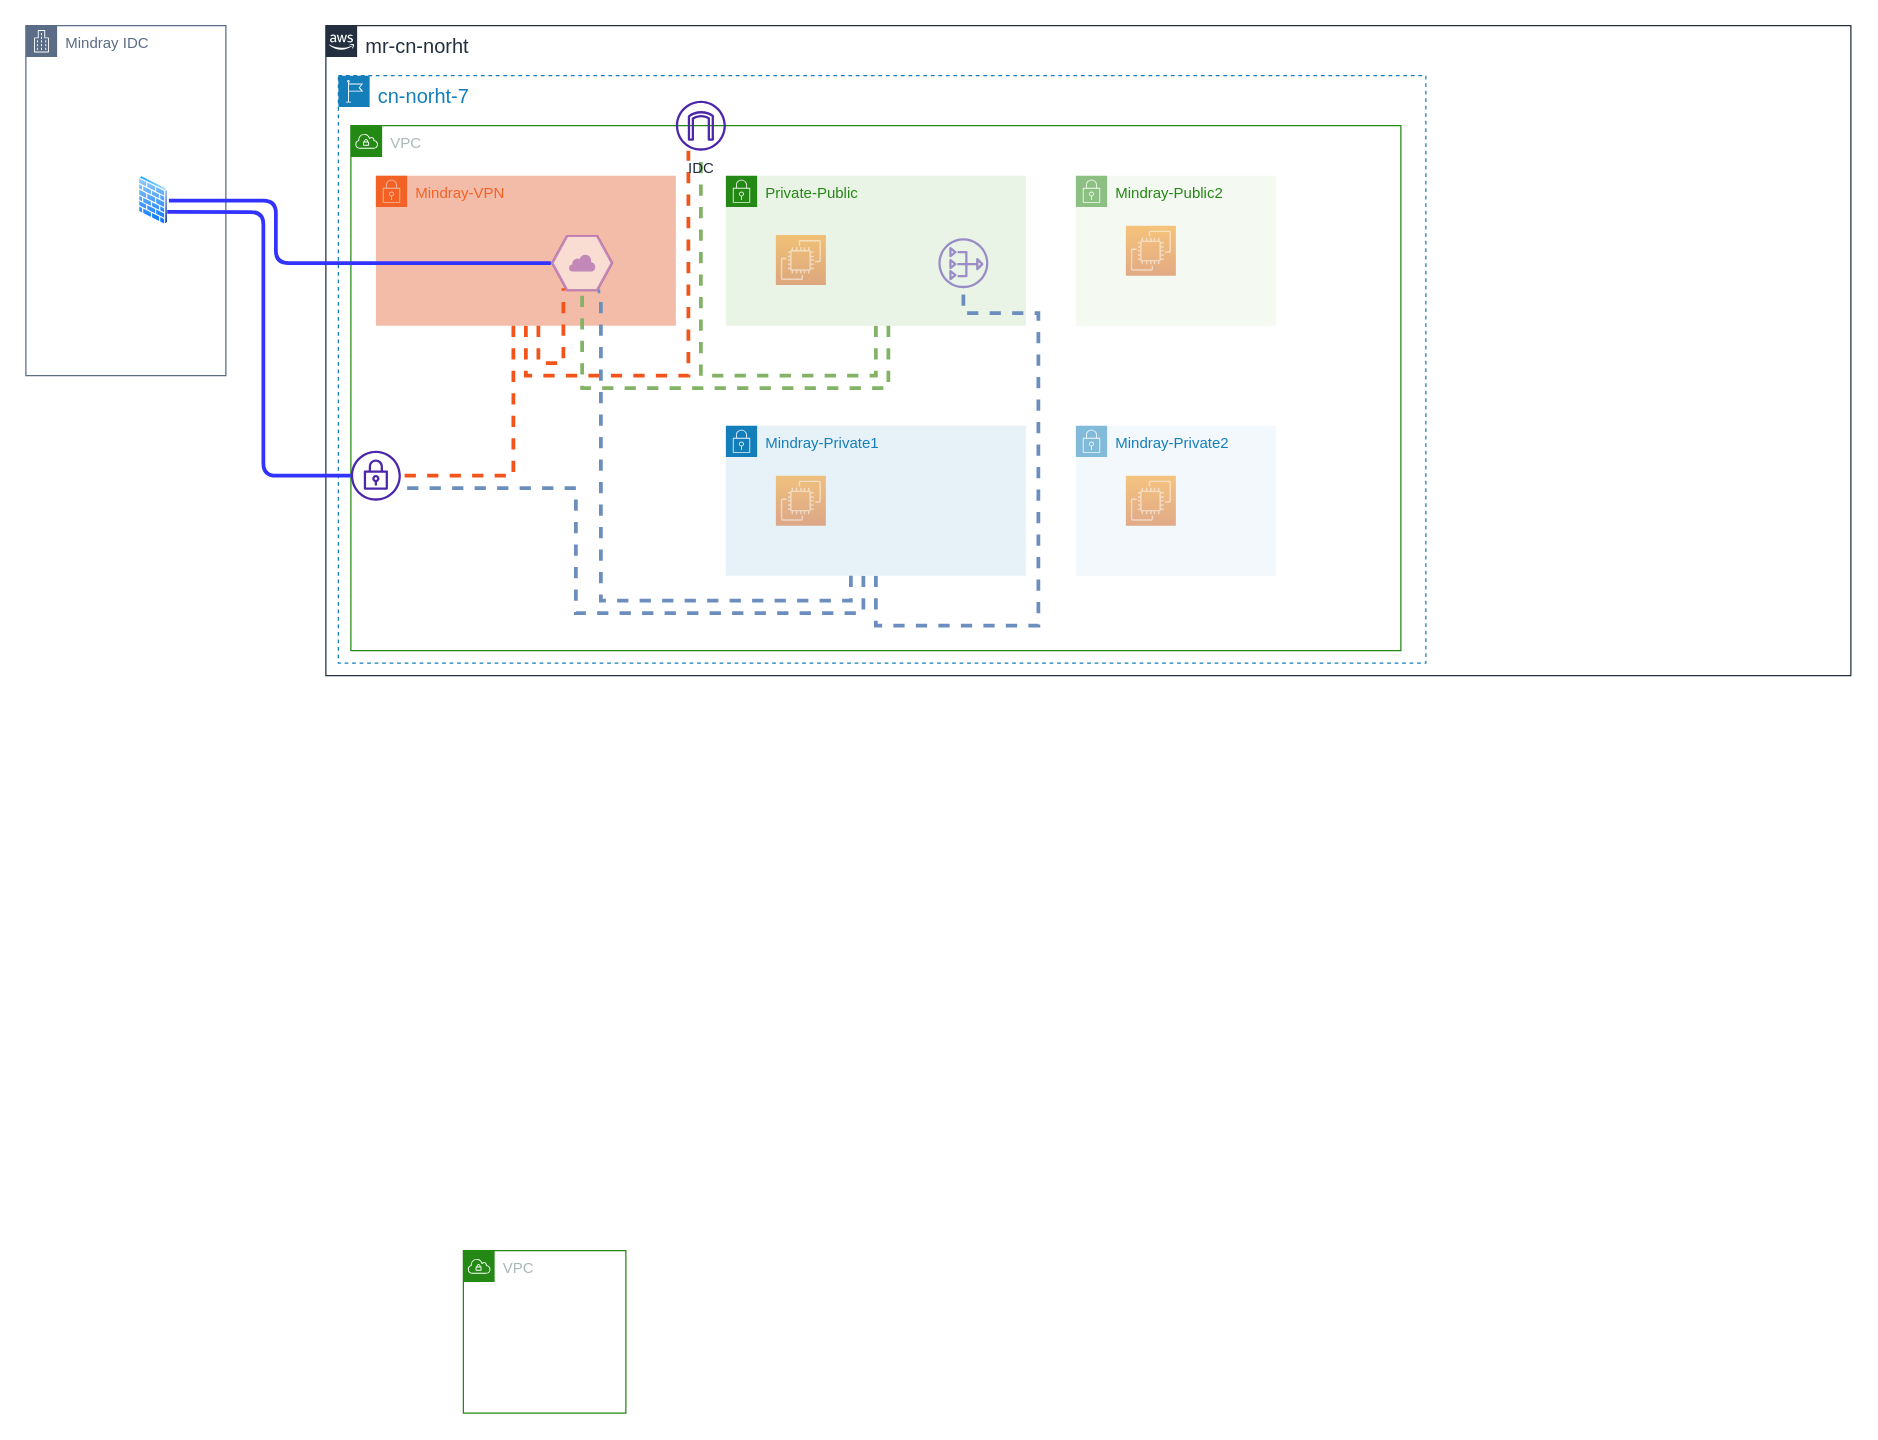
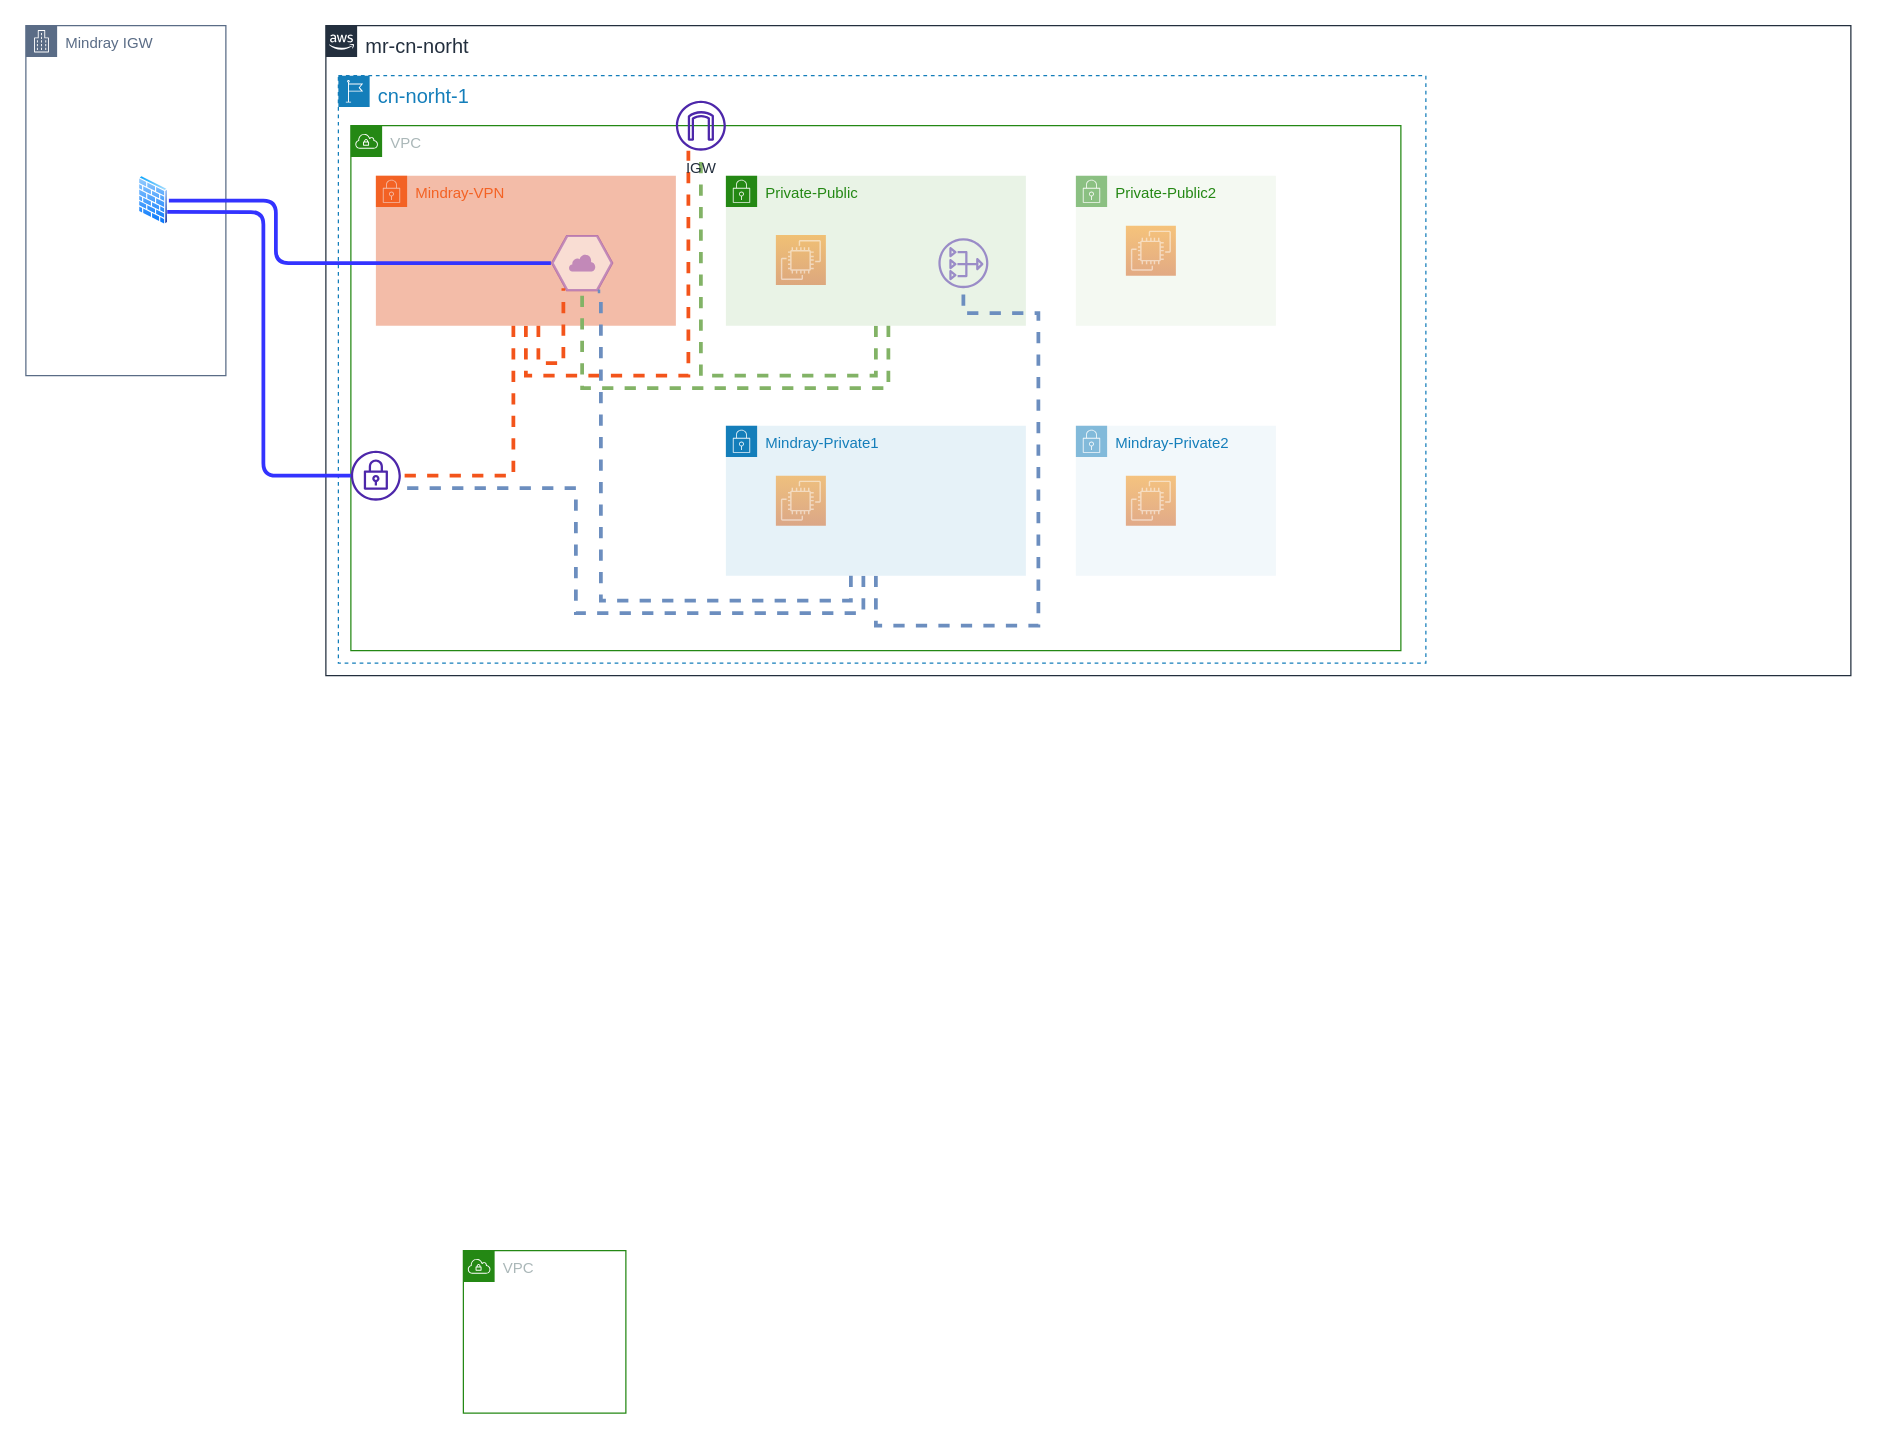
- <mxCell id="2" value="Mindray IDC" style="points=[[0,0],[0.25,0],[0.5,0],[0.75,0],[1,0],[1,0.25],[1,0.5],[1,0.75],[1,1],[0.75,1],[0.5,1],[0.25,1],[0,1],[0,0.75],[0,0.5],[0,0.25]];outlineConnect=0;gradientColor=none;html=1;whiteSpace=wrap;fontSize=12;fontStyle=0;container=1;pointerEvents=0;collapsible=0;recursiveResize=0;shape=mxgraph.aws4.group;grIcon=mxgraph.aws4.group_corporate_data_center;strokeColor=#5A6C86;fillColor=none;verticalAlign=top;align=left;spacingLeft=30;fontColor=#5A6C86;dashed=0;" parent="1" vertex="1"><mxGeometry y="20" width="160" height="280" as="geometry" x="20" /></mxCell>
+ <mxCell id="2" value="Mindray IGW" style="points=[[0,0],[0.25,0],[0.5,0],[0.75,0],[1,0],[1,0.25],[1,0.5],[1,0.75],[1,1],[0.75,1],[0.5,1],[0.25,1],[0,1],[0,0.75],[0,0.5],[0,0.25]];outlineConnect=0;gradientColor=none;html=1;whiteSpace=wrap;fontSize=12;fontStyle=0;container=1;pointerEvents=0;collapsible=0;recursiveResize=0;shape=mxgraph.aws4.group;grIcon=mxgraph.aws4.group_corporate_data_center;strokeColor=#5A6C86;fillColor=none;verticalAlign=top;align=left;spacingLeft=30;fontColor=#5A6C86;dashed=0;" parent="1" vertex="1"><mxGeometry y="20" width="160" height="280" as="geometry" x="20" /></mxCell>
- <mxCell id="5" value="&lt;font style=&quot;font-size: 16px&quot;&gt;cn-norht-7&lt;/font&gt;" style="points=[[0,0],[0.25,0],[0.5,0],[0.75,0],[1,0],[1,0.25],[1,0.5],[1,0.75],[1,1],[0.75,1],[0.5,1],[0.25,1],[0,1],[0,0.75],[0,0.5],[0,0.25]];outlineConnect=0;gradientColor=none;html=1;whiteSpace=wrap;fontSize=12;fontStyle=0;container=1;pointerEvents=0;collapsible=0;recursiveResize=0;shape=mxgraph.aws4.group;grIcon=mxgraph.aws4.group_region;strokeColor=#147EBA;fillColor=none;verticalAlign=top;align=left;spacingLeft=30;fontColor=#147EBA;dashed=1;" parent="4" vertex="1"><mxGeometry x="10" y="40" width="870" height="470" as="geometry" /></mxCell>
+ <mxCell id="5" value="&lt;font style=&quot;font-size: 16px&quot;&gt;cn-norht-1&lt;/font&gt;" style="points=[[0,0],[0.25,0],[0.5,0],[0.75,0],[1,0],[1,0.25],[1,0.5],[1,0.75],[1,1],[0.75,1],[0.5,1],[0.25,1],[0,1],[0,0.75],[0,0.5],[0,0.25]];outlineConnect=0;gradientColor=none;html=1;whiteSpace=wrap;fontSize=12;fontStyle=0;container=1;pointerEvents=0;collapsible=0;recursiveResize=0;shape=mxgraph.aws4.group;grIcon=mxgraph.aws4.group_region;strokeColor=#147EBA;fillColor=none;verticalAlign=top;align=left;spacingLeft=30;fontColor=#147EBA;dashed=1;" parent="4" vertex="1"><mxGeometry x="10" y="40" width="870" height="470" as="geometry" /></mxCell>
- <mxCell id="25" value="IDC" style="sketch=0;outlineConnect=0;fontColor=#232F3E;gradientColor=none;fillColor=#4D27AA;strokeColor=none;dashed=0;verticalLabelPosition=bottom;verticalAlign=top;align=center;html=1;fontSize=12;fontStyle=0;aspect=fixed;pointerEvents=1;shape=mxgraph.aws4.internet_gateway;" parent="6" vertex="1"><mxGeometry x="260" y="-20" width="40" height="40" as="geometry" /></mxCell>
+ <mxCell id="25" value="IGW" style="sketch=0;outlineConnect=0;fontColor=#232F3E;gradientColor=none;fillColor=#4D27AA;strokeColor=none;dashed=0;verticalLabelPosition=bottom;verticalAlign=top;align=center;html=1;fontSize=12;fontStyle=0;aspect=fixed;pointerEvents=1;shape=mxgraph.aws4.internet_gateway;" parent="6" vertex="1"><mxGeometry x="260" y="-20" width="40" height="40" as="geometry" /></mxCell>
- <mxCell id="12" value="Mindray-Public2" style="points=[[0,0],[0.25,0],[0.5,0],[0.75,0],[1,0],[1,0.25],[1,0.5],[1,0.75],[1,1],[0.75,1],[0.5,1],[0.25,1],[0,1],[0,0.75],[0,0.5],[0,0.25]];outlineConnect=0;gradientColor=none;html=1;whiteSpace=wrap;fontSize=12;fontStyle=0;container=1;pointerEvents=0;collapsible=0;recursiveResize=0;shape=mxgraph.aws4.group;grIcon=mxgraph.aws4.group_security_group;grStroke=0;strokeColor=#248814;fillColor=#E9F3E6;verticalAlign=top;align=left;spacingLeft=30;fontColor=#248814;dashed=0;opacity=50;" parent="6" vertex="1"><mxGeometry x="580" y="40" width="160" height="120" as="geometry" /></mxCell>
+ <mxCell id="12" value="Private-Public2" style="points=[[0,0],[0.25,0],[0.5,0],[0.75,0],[1,0],[1,0.25],[1,0.5],[1,0.75],[1,1],[0.75,1],[0.5,1],[0.25,1],[0,1],[0,0.75],[0,0.5],[0,0.25]];outlineConnect=0;gradientColor=none;html=1;whiteSpace=wrap;fontSize=12;fontStyle=0;container=1;pointerEvents=0;collapsible=0;recursiveResize=0;shape=mxgraph.aws4.group;grIcon=mxgraph.aws4.group_security_group;grStroke=0;strokeColor=#248814;fillColor=#E9F3E6;verticalAlign=top;align=left;spacingLeft=30;fontColor=#248814;dashed=0;opacity=50;" parent="6" vertex="1"><mxGeometry x="580" y="40" width="160" height="120" as="geometry" /></mxCell>
